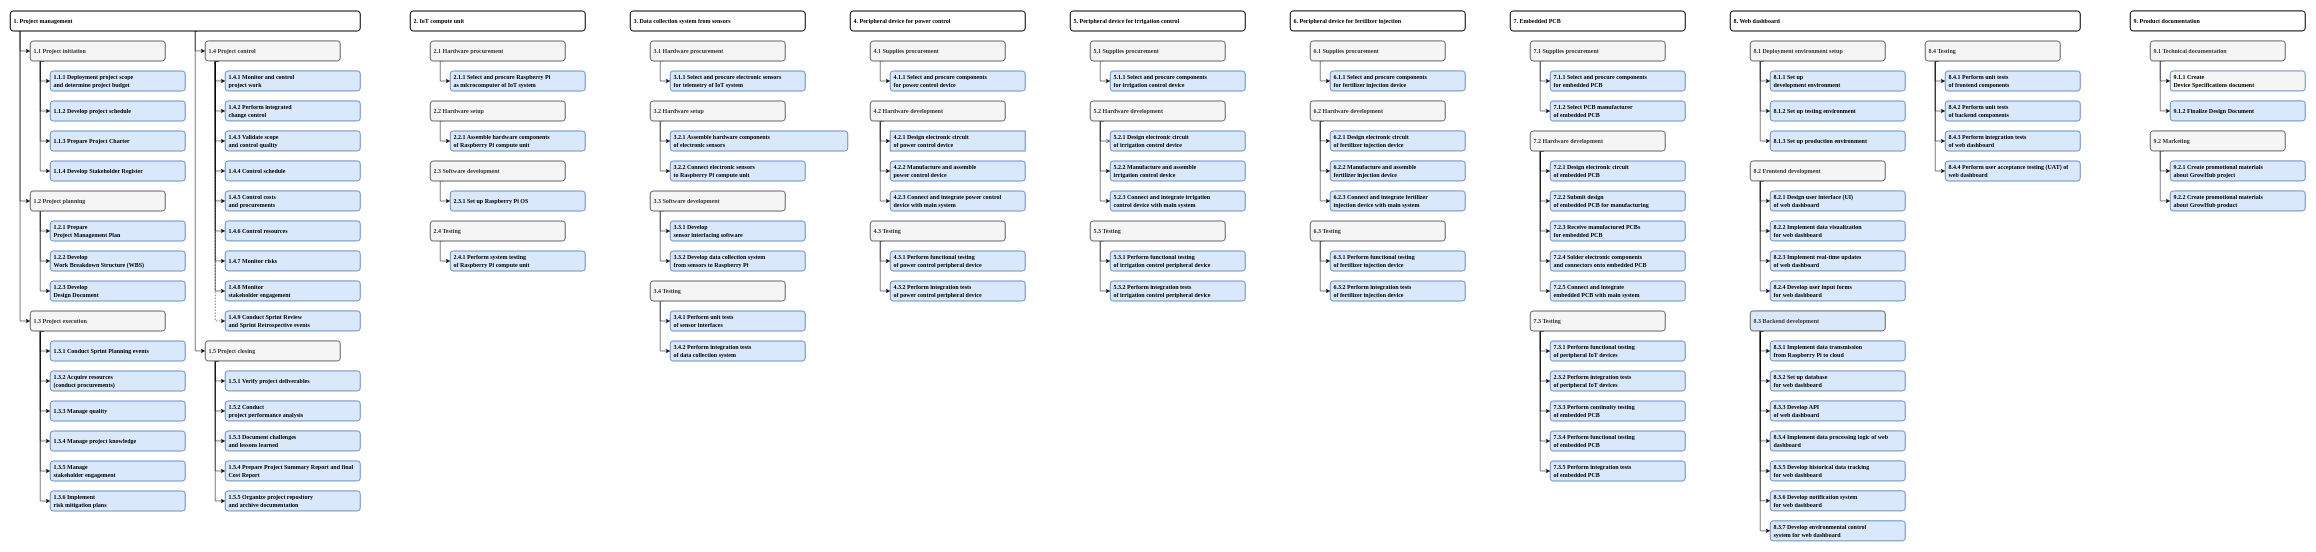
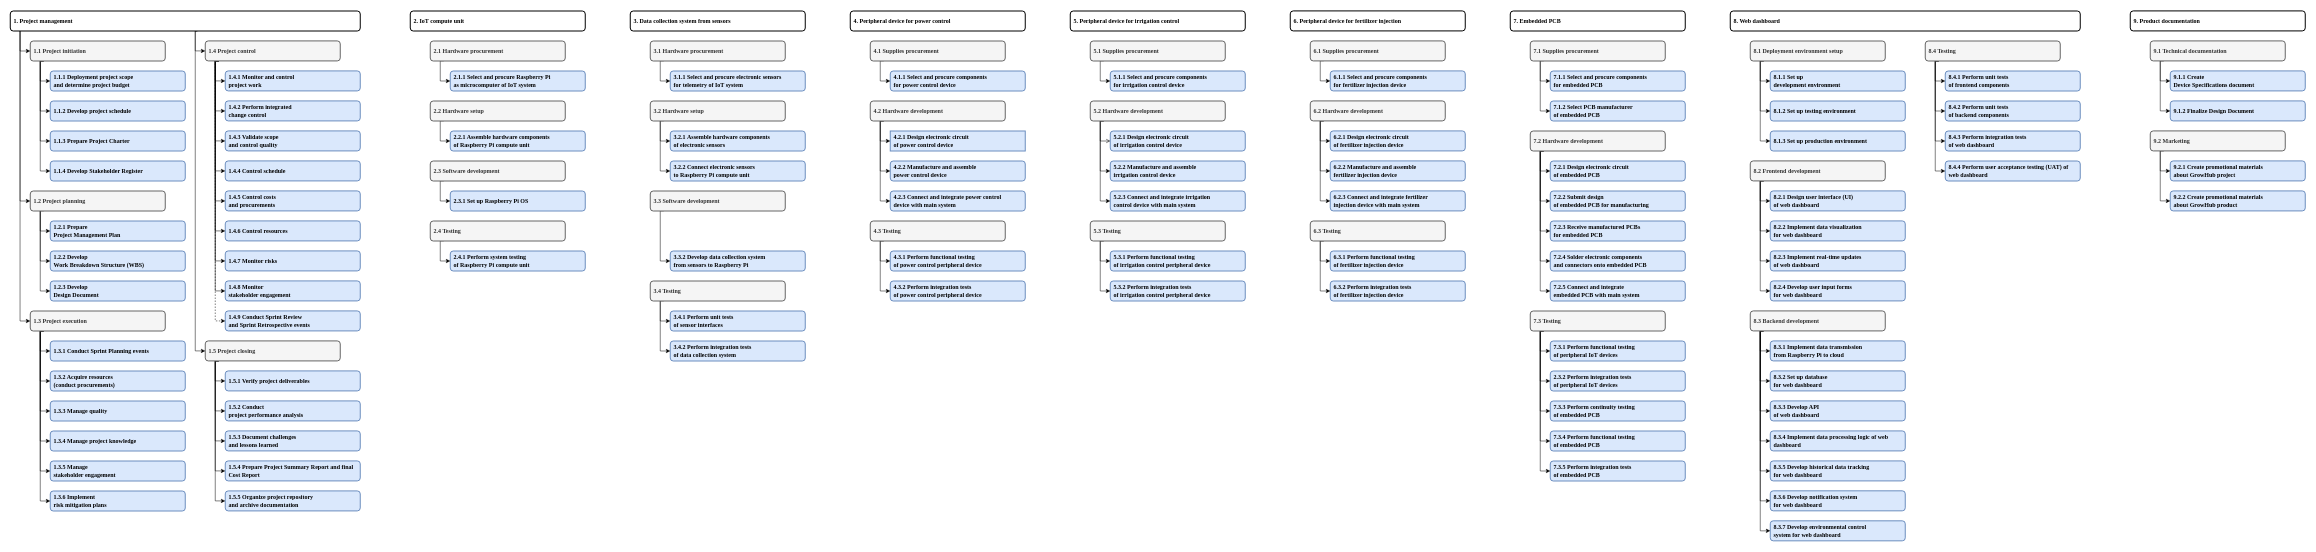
- <mxCell id="210" value="9.1.1 Create &#10;Device Specifications document" style="whiteSpace=wrap;strokeWidth=2;fontFamily=Verdana;align=left;spacingLeft=5;fillColor=#f5f5f5;strokeColor=#6c8ebf;rounded=1;fontStyle=1;" vertex="1" parent="1"><mxGeometry x="4340" y="140.84" width="270" height="40" as="geometry" /></mxCell>
+ <mxCell id="210" value="9.1.1 Create &#10;Device Specifications document" style="whiteSpace=wrap;strokeWidth=2;fontFamily=Verdana;align=left;spacingLeft=5;fillColor=#dae8fc;strokeColor=#6c8ebf;rounded=1;fontStyle=1" vertex="1" parent="1"><mxGeometry x="4340" y="140.84" width="270" height="40" as="geometry" /></mxCell>
- <mxCell id="140" value="3.2.1 Assemble hardware components&#10;of electronic sensors" style="whiteSpace=wrap;strokeWidth=2;fontFamily=Verdana;align=left;spacingLeft=5;fillColor=#dae8fc;strokeColor=#6c8ebf;rounded=1;fontStyle=1" vertex="1" parent="1"><mxGeometry x="1340" y="261" width="355" height="40" as="geometry" /></mxCell>
+ <mxCell id="140" value="3.2.1 Assemble hardware components&#10;of electronic sensors" style="whiteSpace=wrap;strokeWidth=2;fontFamily=Verdana;align=left;spacingLeft=5;fillColor=#dae8fc;strokeColor=#6c8ebf;rounded=1;fontStyle=1" vertex="1" parent="1"><mxGeometry x="1340" y="261" width="270" height="40" as="geometry" /></mxCell>
- <mxCell id="147" value="" style="edgeStyle=orthogonalEdgeStyle;orthogonalLoop=1;jettySize=auto;html=1;rounded=0;entryX=0;entryY=0.5;entryDx=0;entryDy=0;exitX=0.1;exitY=0.997;exitDx=0;exitDy=0;exitPerimeter=0;" edge="1" parent="1" source="149" target="145"><mxGeometry width="80" relative="1" as="geometry"><mxPoint x="1330" y="431" as="sourcePoint" /><mxPoint x="1340" y="461" as="targetPoint" /><Array as="points"><mxPoint x="1320" y="461" /></Array></mxGeometry></mxCell>
- <mxCell id="145" value="3.3.1 Develop&#10;sensor interfacing software" style="whiteSpace=wrap;strokeWidth=2;fontFamily=Verdana;align=left;spacingLeft=5;fillColor=#dae8fc;strokeColor=#6c8ebf;rounded=1;fontStyle=1" vertex="1" parent="1"><mxGeometry x="1340" y="441" width="270" height="40" as="geometry" /></mxCell>
- <mxCell id="208" value="8.3 Backend development" style="whiteSpace=wrap;strokeWidth=2;fontFamily=Verdana;align=left;spacingLeft=5;fillColor=#dae8fc;fontColor=#333333;strokeColor=#666666;rounded=1;fontStyle=1;" vertex="1" parent="1"><mxGeometry x="3500" y="620.84" width="270" height="40" as="geometry" /></mxCell>
+ <mxCell id="208" value="8.3 Backend development" style="whiteSpace=wrap;strokeWidth=2;fontFamily=Verdana;align=left;spacingLeft=5;fillColor=#f5f5f5;fontColor=#333333;strokeColor=#666666;rounded=1;fontStyle=1" vertex="1" parent="1"><mxGeometry x="3500" y="620.84" width="270" height="40" as="geometry" /></mxCell>
